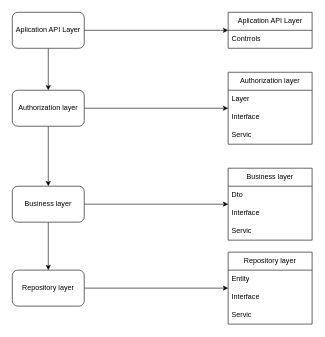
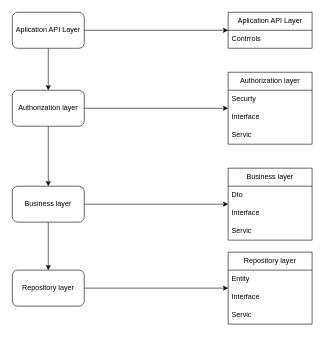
- <mxCell id="16" value="Layer" style="text;strokeColor=none;fillColor=none;align=left;verticalAlign=middle;spacingLeft=4;spacingRight=4;overflow=hidden;points=[[0,0.5],[1,0.5]];portConstraint=eastwest;rotatable=0;whiteSpace=wrap;html=1;" vertex="1" parent="15"><mxGeometry y="30" width="140" height="30" as="geometry" /></mxCell>
+ <mxCell id="16" value="Securty" style="text;strokeColor=none;fillColor=none;align=left;verticalAlign=middle;spacingLeft=4;spacingRight=4;overflow=hidden;points=[[0,0.5],[1,0.5]];portConstraint=eastwest;rotatable=0;whiteSpace=wrap;html=1;" vertex="1" parent="15"><mxGeometry y="30" width="140" height="30" as="geometry" /></mxCell>
